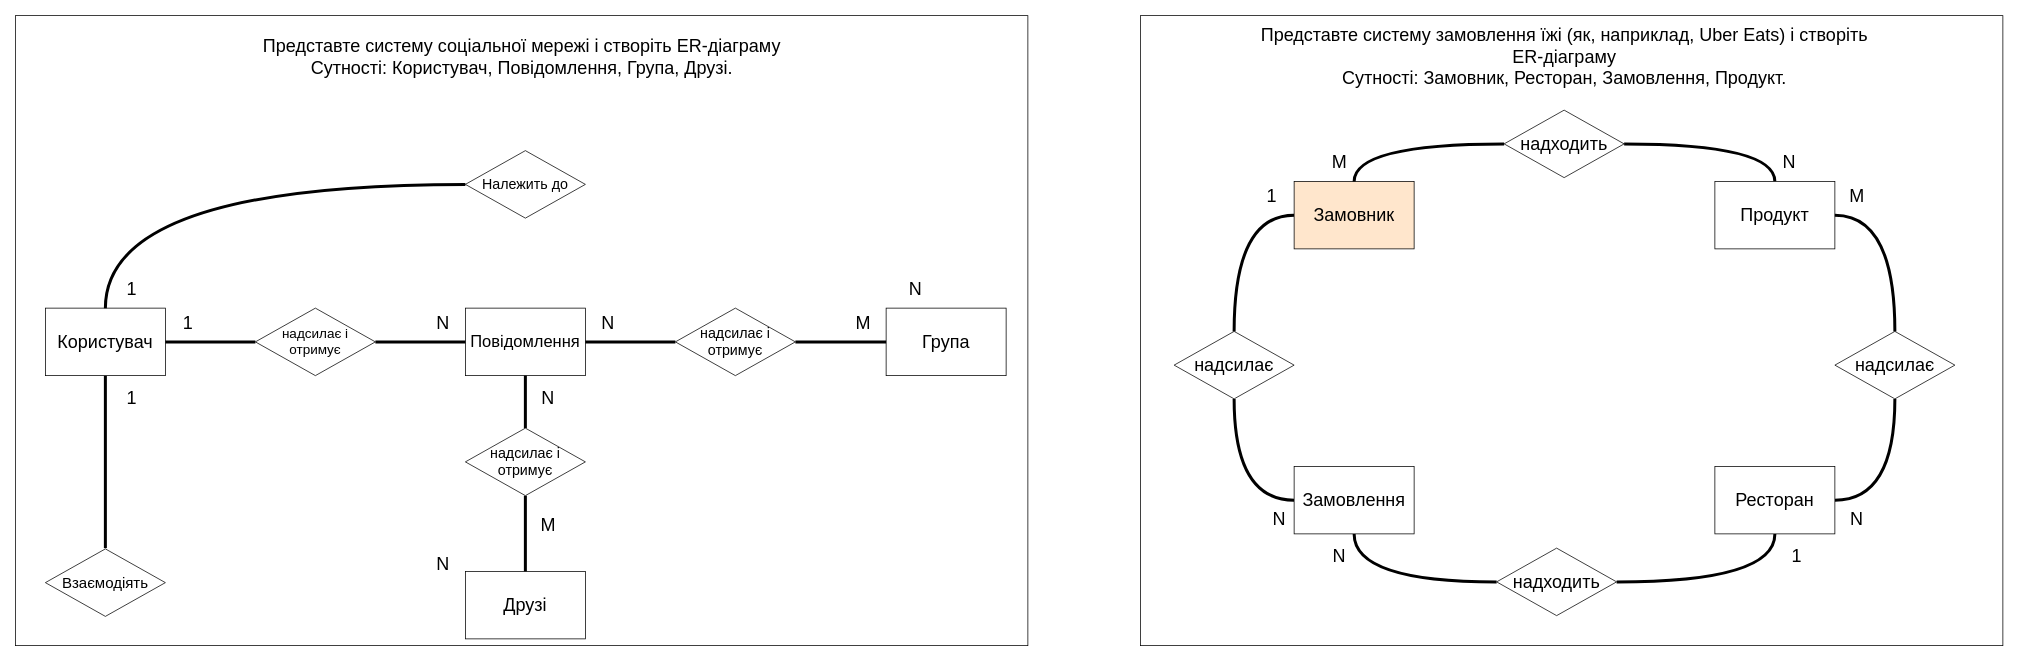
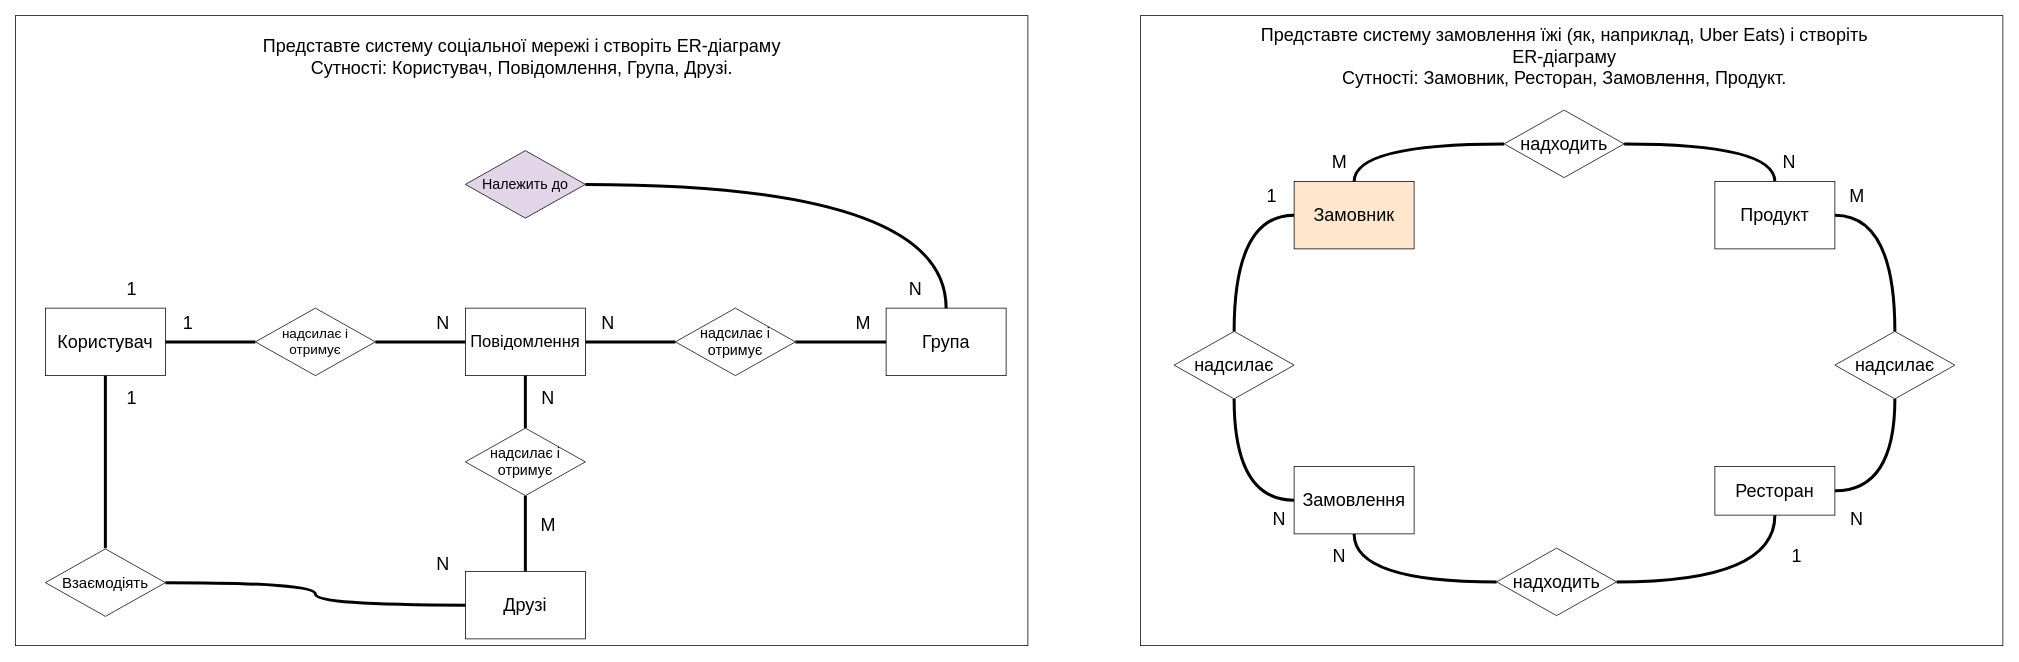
- <mxCell id="16" value="Належить до" style="rhombus;whiteSpace=wrap;html=1;fontSize=19;strokeColor=default;container=0;" vertex="1" parent="1"><mxGeometry x="620" y="200" width="160" height="90" as="geometry" /></mxCell>
+ <mxCell id="16" value="Належить до" style="rhombus;whiteSpace=wrap;html=1;fontSize=19;strokeColor=default;container=0;fillColor=#e1d5e7;" vertex="1" parent="1"><mxGeometry x="620" y="200" width="160" height="90" as="geometry" /></mxCell>
- <mxCell id="17" style="edgeStyle=orthogonalEdgeStyle;rounded=0;orthogonalLoop=1;jettySize=auto;html=1;entryX=0;entryY=0.5;entryDx=0;entryDy=0;endArrow=none;endFill=0;curved=1;strokeWidth=4;exitX=0.5;exitY=0;exitDx=0;exitDy=0;" edge="1" parent="1" source="6" target="16"><mxGeometry relative="1" as="geometry" /></mxCell>
+ <mxCell id="15" style="edgeStyle=orthogonalEdgeStyle;rounded=0;orthogonalLoop=1;jettySize=auto;html=1;endArrow=none;endFill=0;curved=1;strokeWidth=4;" edge="1" parent="1" source="16" target="8"><mxGeometry relative="1" as="geometry" /></mxCell>
- <mxCell id="27" value="&lt;font style=&quot;font-size: 24px;&quot;&gt;Ресторан&lt;/font&gt;" style="rounded=0;whiteSpace=wrap;html=1;strokeColor=default;container=0;" vertex="1" parent="1"><mxGeometry x="2286" y="621" width="160" height="90" as="geometry" /></mxCell>
+ <mxCell id="27" value="&lt;font style=&quot;font-size: 24px;&quot;&gt;Ресторан&lt;/font&gt;" style="rounded=0;whiteSpace=wrap;html=1;strokeColor=default;container=0;" vertex="1" parent="1"><mxGeometry x="2286" y="621" width="160" height="65" as="geometry" /></mxCell>
+ <mxCell id="13" style="edgeStyle=orthogonalEdgeStyle;rounded=0;orthogonalLoop=1;jettySize=auto;html=1;entryX=0;entryY=0.5;entryDx=0;entryDy=0;endArrow=none;endFill=0;curved=1;strokeWidth=4;" edge="1" parent="1" source="14" target="9"><mxGeometry relative="1" as="geometry" /></mxCell>
